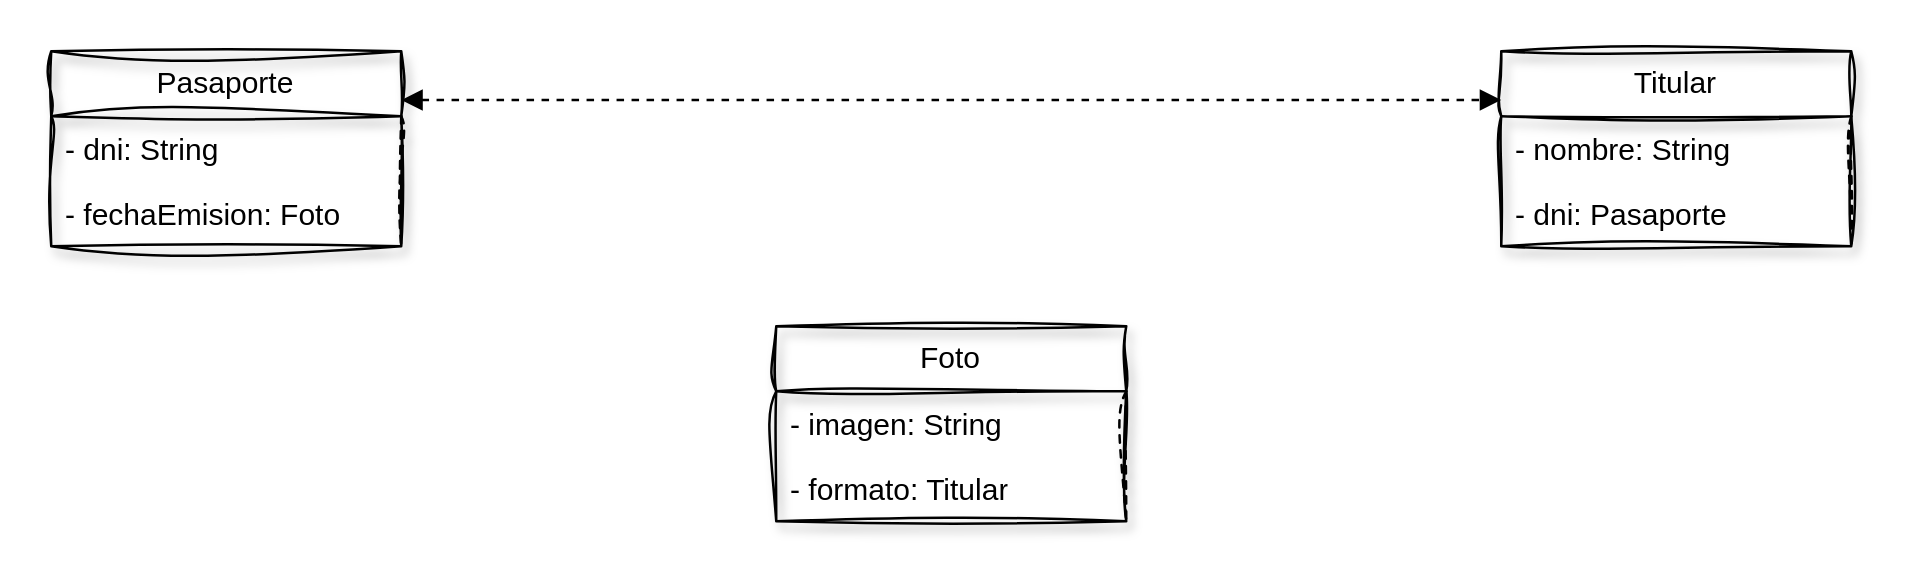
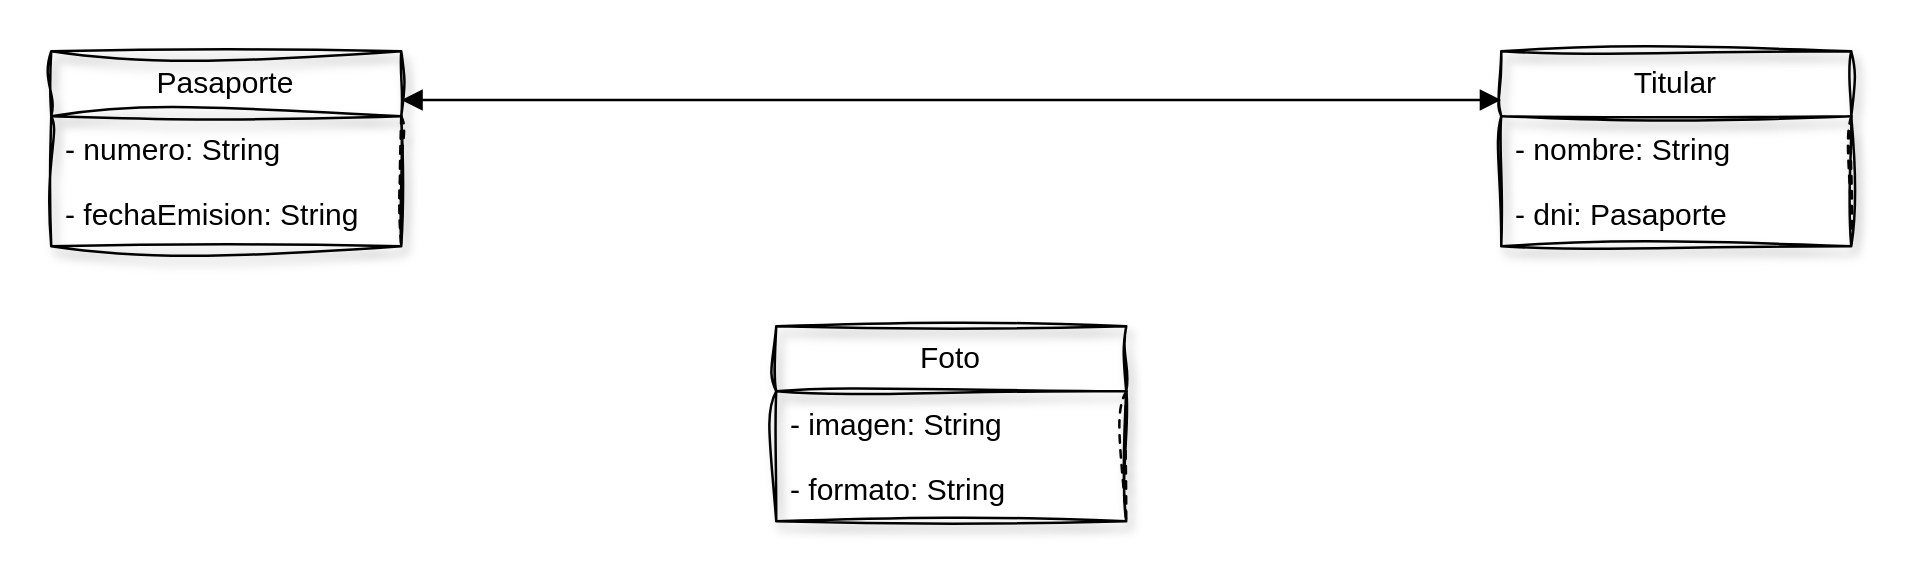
- <mxCell id="11" value="" style="endArrow=block;startArrow=block;endFill=1;startFill=1;html=1;rounded=0;exitX=1;exitY=0.25;exitDx=0;exitDy=0;entryX=0;entryY=0.25;entryDx=0;entryDy=0;dashed=1;" edge="1" parent="1" source="2" target="8"><mxGeometry width="160" relative="1" as="geometry"><mxPoint x="510" y="160" as="sourcePoint" /><mxPoint x="670" y="160" as="targetPoint" /><Array as="points" /></mxGeometry></mxCell>
+ <mxCell id="11" value="" style="endArrow=block;startArrow=block;endFill=1;startFill=1;html=1;rounded=0;exitX=1;exitY=0.25;exitDx=0;exitDy=0;entryX=0;entryY=0.25;entryDx=0;entryDy=0;" edge="1" parent="1" source="2" target="8"><mxGeometry width="160" relative="1" as="geometry"><mxPoint x="510" y="160" as="sourcePoint" /><mxPoint x="670" y="160" as="targetPoint" /><Array as="points" /></mxGeometry></mxCell>
- <mxCell id="3" value="- dni: String" style="text;strokeColor=none;fillColor=none;align=left;verticalAlign=top;spacingLeft=4;spacingRight=4;overflow=hidden;rotatable=0;points=[[0,0.5],[1,0.5]];portConstraint=eastwest;whiteSpace=wrap;html=1;" vertex="1" parent="2"><mxGeometry y="26" width="140" height="26" as="geometry" /></mxCell>
+ <mxCell id="3" value="- numero: String" style="text;strokeColor=none;fillColor=none;align=left;verticalAlign=top;spacingLeft=4;spacingRight=4;overflow=hidden;rotatable=0;points=[[0,0.5],[1,0.5]];portConstraint=eastwest;whiteSpace=wrap;html=1;" vertex="1" parent="2"><mxGeometry y="26" width="140" height="26" as="geometry" /></mxCell>
- <mxCell id="4" value="- fechaEmision: Foto" style="text;strokeColor=none;fillColor=none;align=left;verticalAlign=top;spacingLeft=4;spacingRight=4;overflow=hidden;rotatable=0;points=[[0,0.5],[1,0.5]];portConstraint=eastwest;whiteSpace=wrap;html=1;" vertex="1" parent="2"><mxGeometry y="52" width="140" height="26" as="geometry" /></mxCell>
+ <mxCell id="4" value="- fechaEmision: String" style="text;strokeColor=none;fillColor=none;align=left;verticalAlign=top;spacingLeft=4;spacingRight=4;overflow=hidden;rotatable=0;points=[[0,0.5],[1,0.5]];portConstraint=eastwest;whiteSpace=wrap;html=1;" vertex="1" parent="2"><mxGeometry y="52" width="140" height="26" as="geometry" /></mxCell>
- <mxCell id="7" value="- formato: Titular" style="text;strokeColor=none;fillColor=none;align=left;verticalAlign=top;spacingLeft=4;spacingRight=4;overflow=hidden;rotatable=0;points=[[0,0.5],[1,0.5]];portConstraint=eastwest;whiteSpace=wrap;html=1;" vertex="1" parent="5"><mxGeometry y="52" width="140" height="26" as="geometry" /></mxCell>
+ <mxCell id="7" value="- formato: String" style="text;strokeColor=none;fillColor=none;align=left;verticalAlign=top;spacingLeft=4;spacingRight=4;overflow=hidden;rotatable=0;points=[[0,0.5],[1,0.5]];portConstraint=eastwest;whiteSpace=wrap;html=1;" vertex="1" parent="5"><mxGeometry y="52" width="140" height="26" as="geometry" /></mxCell>
